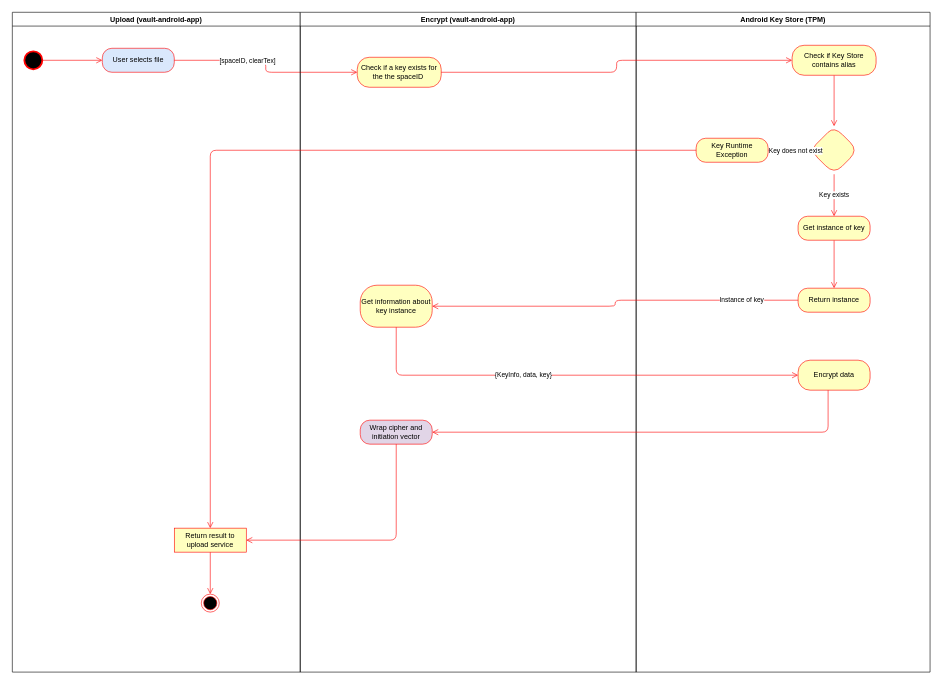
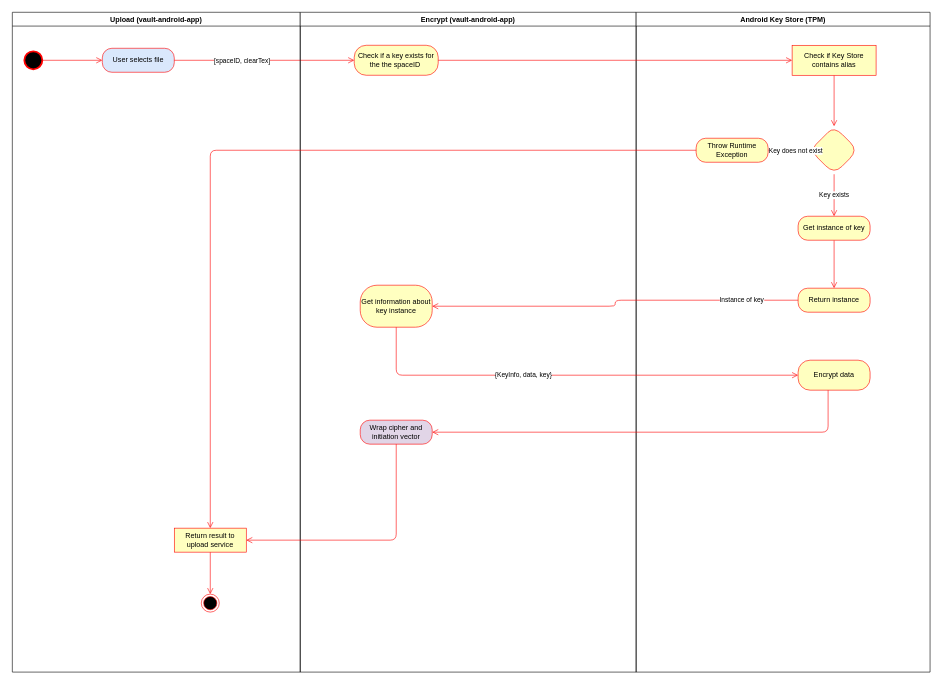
- <mxCell id="17" value="Check if Key Store contains alias" style="rounded=1;whiteSpace=wrap;html=1;arcSize=40;fontColor=#000000;fillColor=#ffffc0;strokeColor=#ff0000;" parent="15" vertex="1"><mxGeometry x="260" y="55" width="140" height="50" as="geometry" /></mxCell>
+ <mxCell id="17" value="Check if Key Store contains alias" style="whiteSpace=wrap;html=1;arcSize=40;fontColor=#000000;fillColor=#ffffc0;strokeColor=#ff0000;rounded=0;" parent="15" vertex="1"><mxGeometry x="260" y="55" width="140" height="50" as="geometry" /></mxCell>
- <mxCell id="11" value="Check if a key exists for the the spaceID&amp;nbsp;" style="rounded=1;whiteSpace=wrap;html=1;arcSize=40;fontColor=#000000;fillColor=#ffffc0;strokeColor=#ff0000;" parent="10" vertex="1"><mxGeometry x="95" y="75" width="140" height="50" as="geometry" /></mxCell>
+ <mxCell id="11" value="Check if a key exists for the the spaceID&amp;nbsp;" style="rounded=1;whiteSpace=wrap;html=1;arcSize=40;fontColor=#000000;fillColor=#ffffc0;strokeColor=#ff0000;" parent="10" vertex="1"><mxGeometry x="90" y="55" width="140" height="50" as="geometry" /></mxCell>
- <mxCell id="12" value="Key Runtime Exception" style="rounded=1;whiteSpace=wrap;html=1;arcSize=40;fontColor=#000000;fillColor=#ffffc0;strokeColor=#ff0000;" parent="10" vertex="1"><mxGeometry x="660" y="210" width="120" height="40" as="geometry" /></mxCell>
+ <mxCell id="12" value="Throw Runtime Exception" style="rounded=1;whiteSpace=wrap;html=1;arcSize=40;fontColor=#000000;fillColor=#ffffc0;strokeColor=#ff0000;" parent="10" vertex="1"><mxGeometry x="660" y="210" width="120" height="40" as="geometry" /></mxCell>
